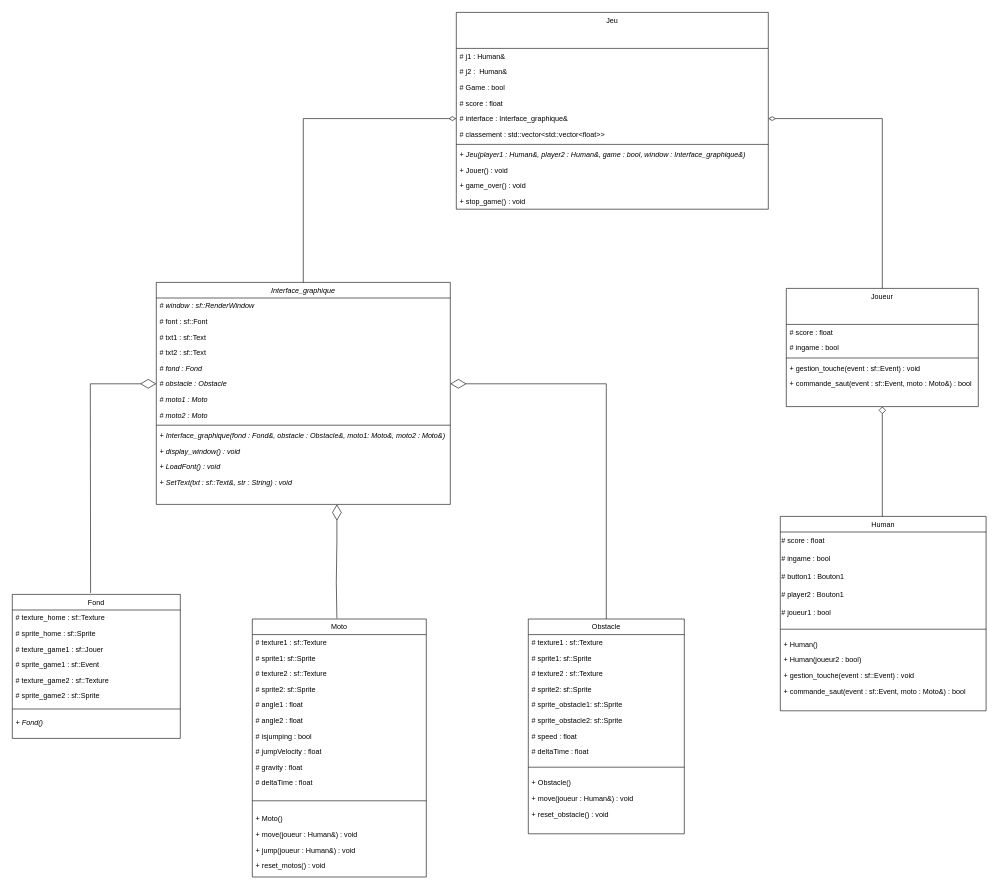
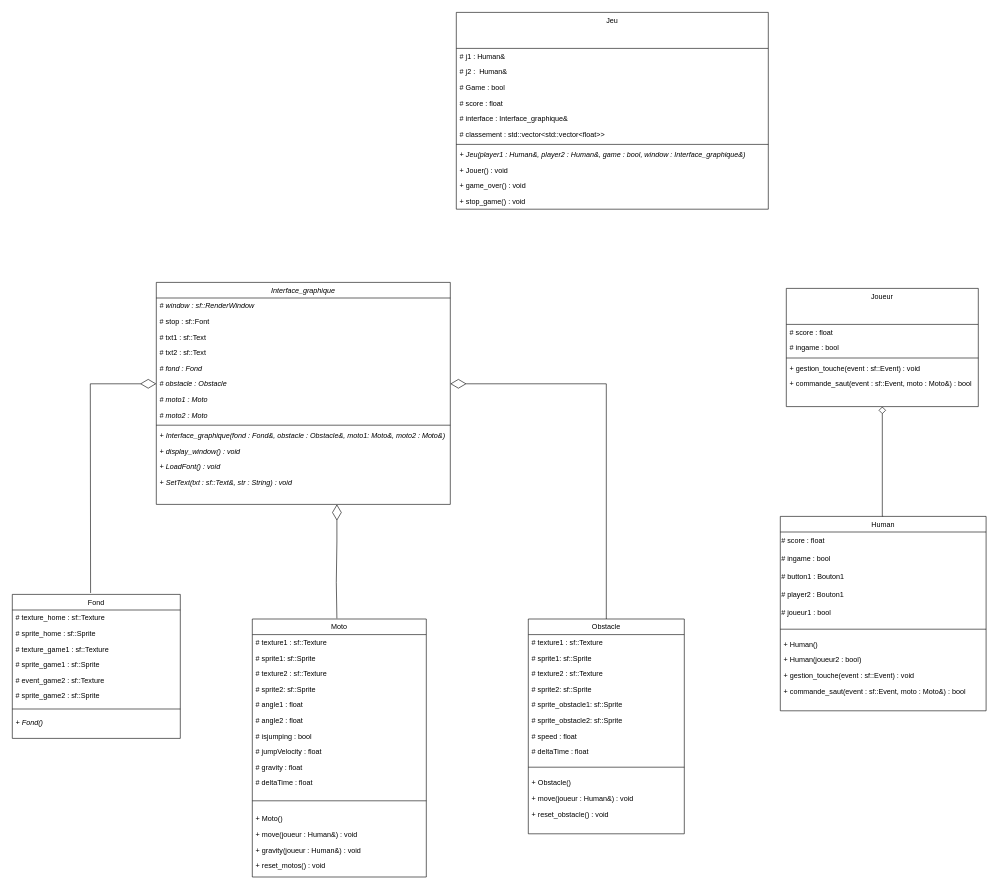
- <mxCell id="88" style="edgeStyle=orthogonalEdgeStyle;rounded=0;orthogonalLoop=1;jettySize=auto;html=1;endArrow=diamondThin;endFill=0;endSize=10;exitX=0.5;exitY=0;exitDx=0;exitDy=0;entryX=0;entryY=0.5;entryDx=0;entryDy=0;" parent="1" source="3" target="81" edge="1"><mxGeometry relative="1" as="geometry"><mxPoint x="990" y="860" as="sourcePoint" /><mxPoint x="1070" y="870" as="targetPoint" /></mxGeometry></mxCell>
- <mxCell id="2" style="edgeStyle=orthogonalEdgeStyle;rounded=0;orthogonalLoop=1;jettySize=auto;html=1;endArrow=diamondThin;endFill=0;endSize=10;entryX=1;entryY=0.5;entryDx=0;entryDy=0;" parent="1" source="26" target="81" edge="1"><mxGeometry relative="1" as="geometry"><mxPoint x="1520" y="730" as="sourcePoint" /></mxGeometry></mxCell>
- <mxCell id="5" value="# font : sf::Font" style="text;align=left;verticalAlign=top;spacingLeft=4;spacingRight=4;overflow=hidden;rotatable=0;points=[[0,0.5],[1,0.5]];portConstraint=eastwest;" parent="3" vertex="1"><mxGeometry y="52" width="490" height="26" as="geometry" /></mxCell>
+ <mxCell id="5" value="# stop : sf::Font" style="text;align=left;verticalAlign=top;spacingLeft=4;spacingRight=4;overflow=hidden;rotatable=0;points=[[0,0.5],[1,0.5]];portConstraint=eastwest;" parent="3" vertex="1"><mxGeometry y="52" width="490" height="26" as="geometry" /></mxCell>
- <mxCell id="20" value="# texture_game1 : sf::Jouer" style="text;align=left;verticalAlign=top;spacingLeft=4;spacingRight=4;overflow=hidden;rotatable=0;points=[[0,0.5],[1,0.5]];portConstraint=eastwest;" vertex="1" parent="17"><mxGeometry y="78" width="280" height="26" as="geometry" /></mxCell>
+ <mxCell id="20" value="# texture_game1 : sf::Texture" style="text;align=left;verticalAlign=top;spacingLeft=4;spacingRight=4;overflow=hidden;rotatable=0;points=[[0,0.5],[1,0.5]];portConstraint=eastwest;" vertex="1" parent="17"><mxGeometry y="78" width="280" height="26" as="geometry" /></mxCell>
- <mxCell id="21" value="# sprite_game1 : sf::Event" style="text;align=left;verticalAlign=top;spacingLeft=4;spacingRight=4;overflow=hidden;rotatable=0;points=[[0,0.5],[1,0.5]];portConstraint=eastwest;" vertex="1" parent="17"><mxGeometry y="104" width="280" height="26" as="geometry" /></mxCell>
+ <mxCell id="21" value="# sprite_game1 : sf::Sprite" style="text;align=left;verticalAlign=top;spacingLeft=4;spacingRight=4;overflow=hidden;rotatable=0;points=[[0,0.5],[1,0.5]];portConstraint=eastwest;" vertex="1" parent="17"><mxGeometry y="104" width="280" height="26" as="geometry" /></mxCell>
- <mxCell id="22" value="# texture_game2 : sf::Texture" style="text;align=left;verticalAlign=top;spacingLeft=4;spacingRight=4;overflow=hidden;rotatable=0;points=[[0,0.5],[1,0.5]];portConstraint=eastwest;" vertex="1" parent="17"><mxGeometry y="130" width="280" height="26" as="geometry" /></mxCell>
+ <mxCell id="22" value="# event_game2 : sf::Texture" style="text;align=left;verticalAlign=top;spacingLeft=4;spacingRight=4;overflow=hidden;rotatable=0;points=[[0,0.5],[1,0.5]];portConstraint=eastwest;" vertex="1" parent="17"><mxGeometry y="130" width="280" height="26" as="geometry" /></mxCell>
- <mxCell id="46" value="+ jump(joueur : Human&amp;) : void" style="text;align=left;verticalAlign=top;spacingLeft=4;spacingRight=4;overflow=hidden;rotatable=0;points=[[0,0.5],[1,0.5]];portConstraint=eastwest;fontStyle=0" vertex="1" parent="32"><mxGeometry y="372" width="290" height="26" as="geometry" /></mxCell>
+ <mxCell id="46" value="+ gravity(joueur : Human&amp;) : void" style="text;align=left;verticalAlign=top;spacingLeft=4;spacingRight=4;overflow=hidden;rotatable=0;points=[[0,0.5],[1,0.5]];portConstraint=eastwest;fontStyle=0" vertex="1" parent="32"><mxGeometry y="372" width="290" height="26" as="geometry" /></mxCell>
